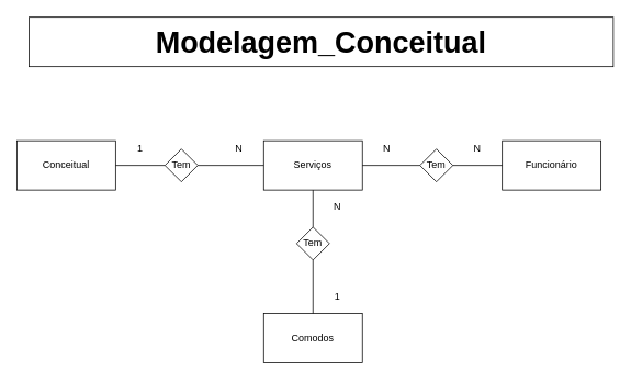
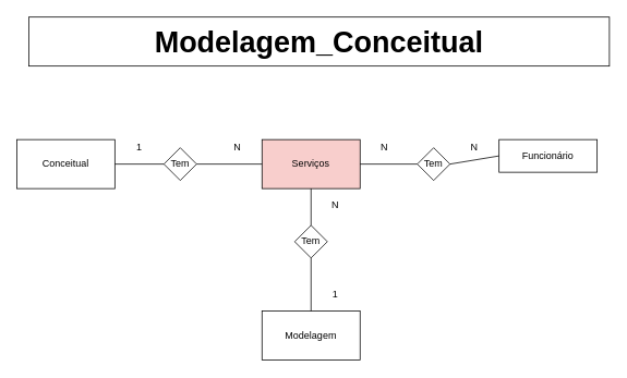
- <mxCell id="6" value="Serviços" style="rounded=0;whiteSpace=wrap;html=1;" vertex="1" parent="1"><mxGeometry x="320" y="170" width="120" height="60" as="geometry" /></mxCell>
+ <mxCell id="6" value="Serviços" style="rounded=0;whiteSpace=wrap;html=1;fillColor=#f8cecc;" vertex="1" parent="1"><mxGeometry x="320" y="170" width="120" height="60" as="geometry" /></mxCell>
- <mxCell id="7" value="Funcionário" style="rounded=0;whiteSpace=wrap;html=1;" vertex="1" parent="1"><mxGeometry x="610" y="170" width="120" height="60" as="geometry" /></mxCell>
+ <mxCell id="7" value="Funcionário" style="rounded=0;whiteSpace=wrap;html=1;" vertex="1" parent="1"><mxGeometry x="610" y="170" width="120" height="40" as="geometry" /></mxCell>
- <mxCell id="16" value="Comodos" style="rounded=0;whiteSpace=wrap;html=1;" vertex="1" parent="1"><mxGeometry x="320" y="380" width="120" height="60" as="geometry" /></mxCell>
+ <mxCell id="16" value="Modelagem" style="rounded=0;whiteSpace=wrap;html=1;" vertex="1" parent="1"><mxGeometry x="320" y="380" width="120" height="60" as="geometry" /></mxCell>
